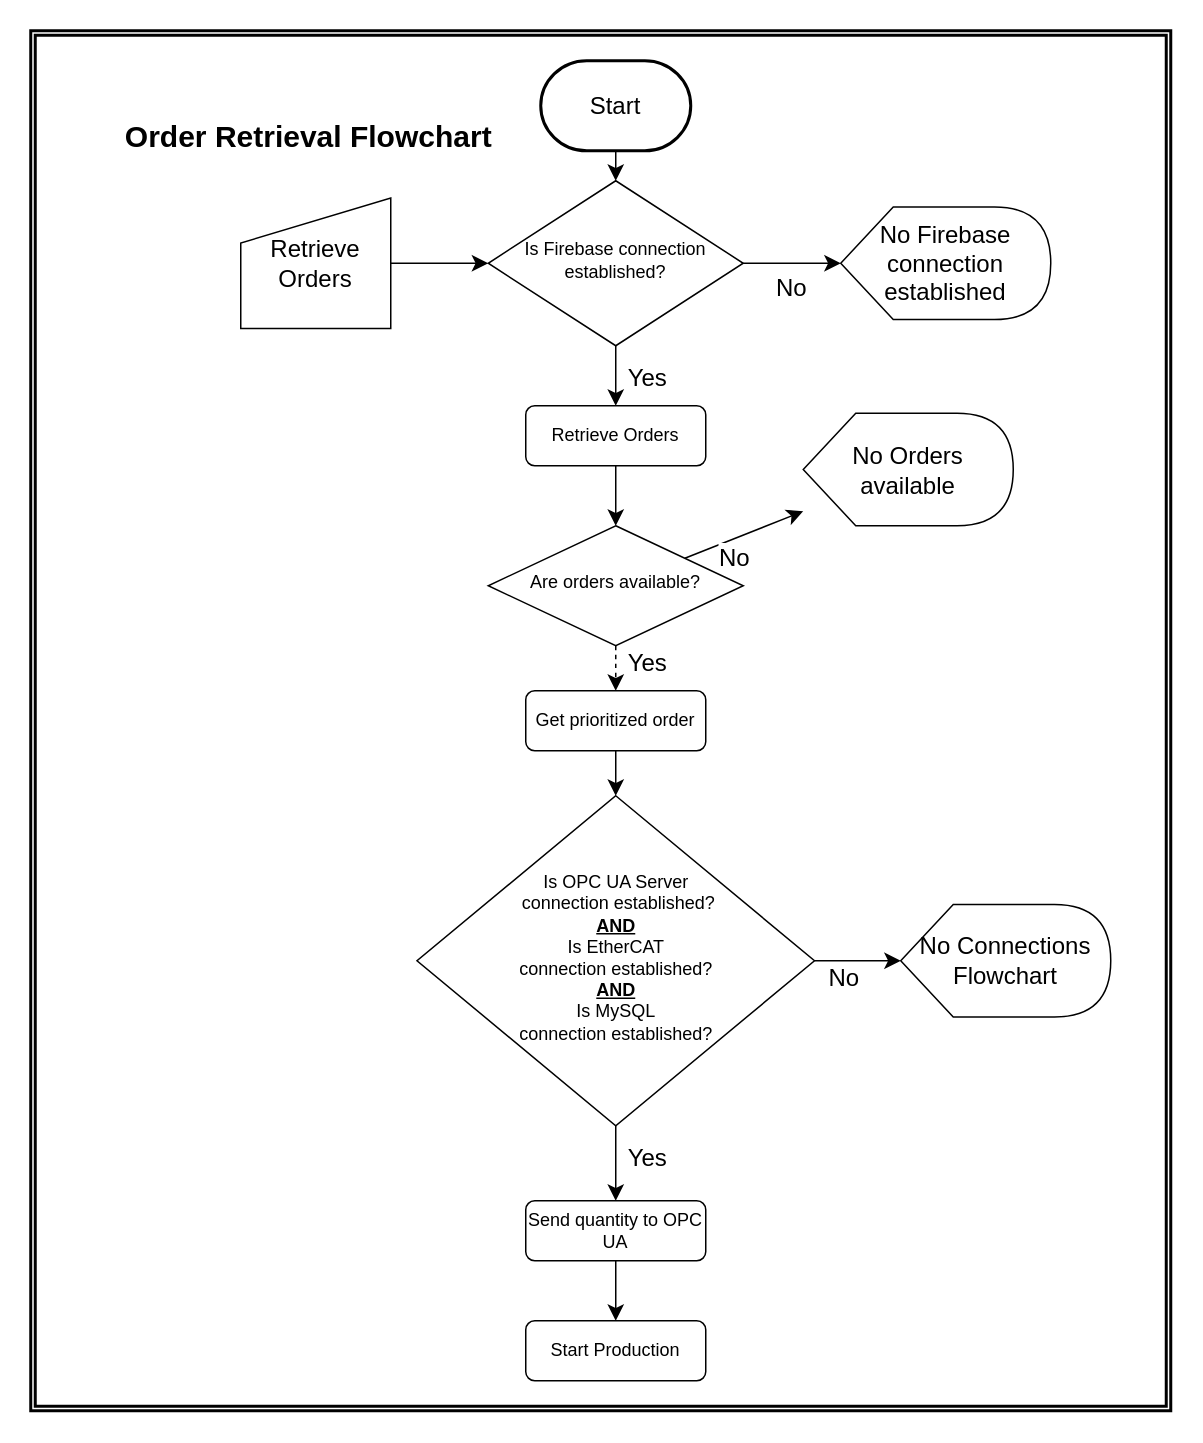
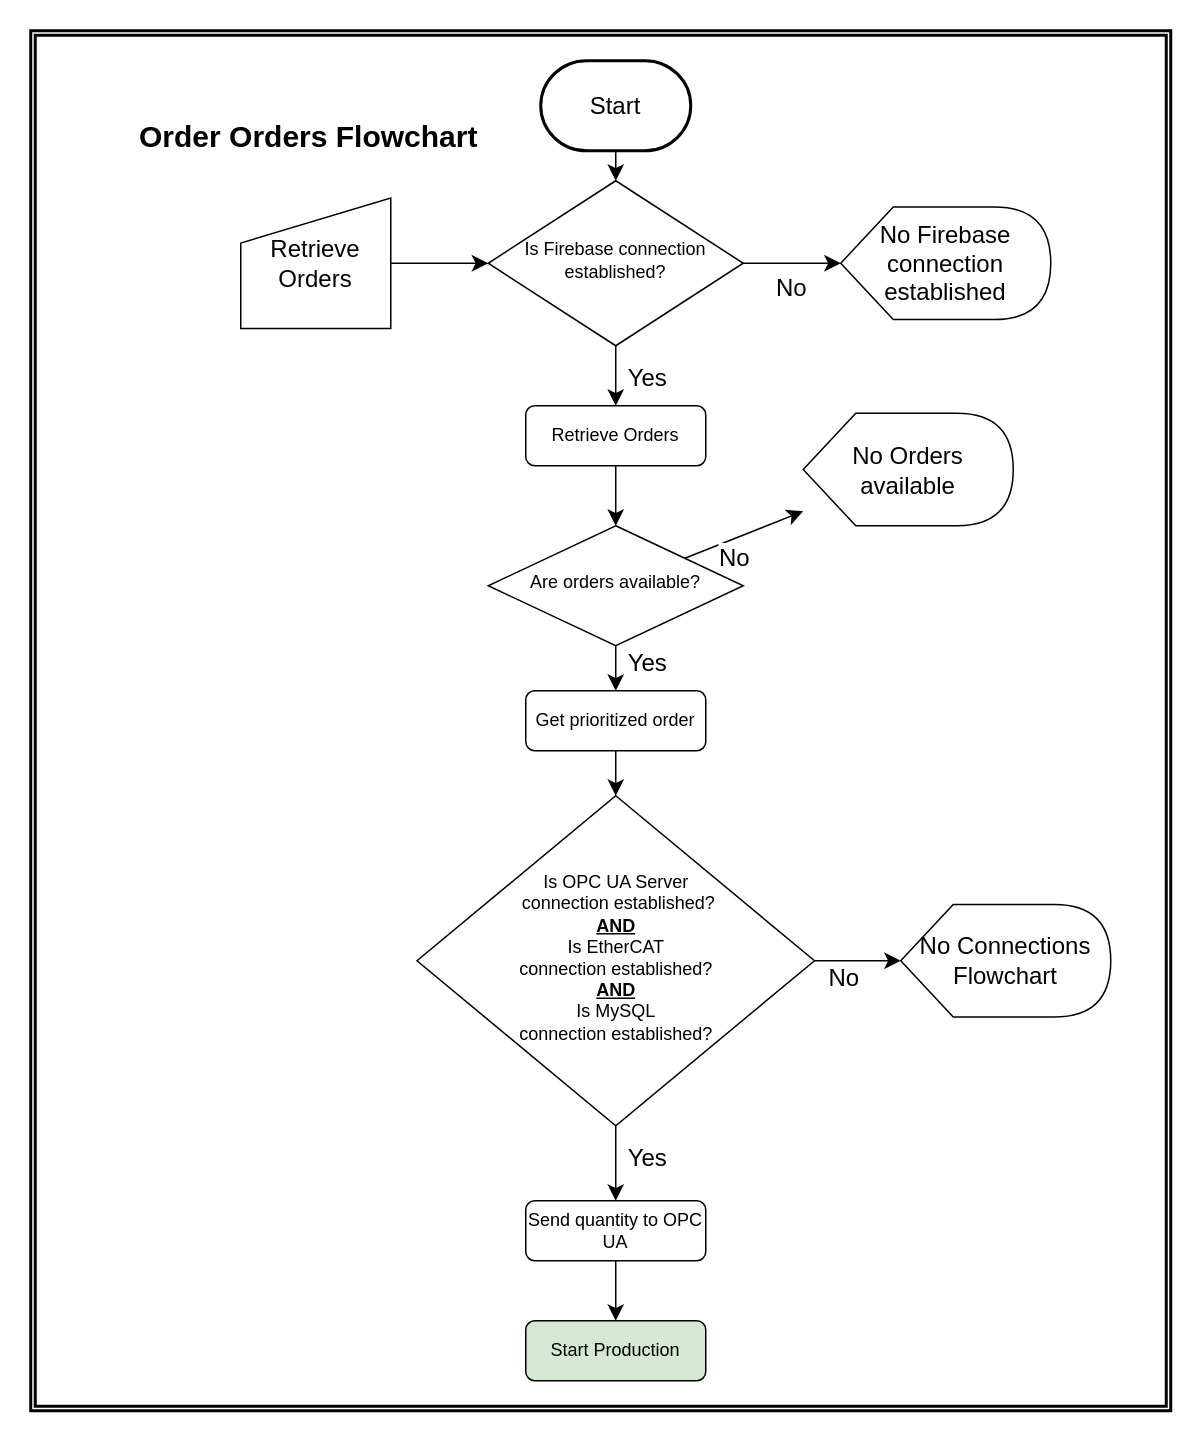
- <mxCell id="30" value="Order Retrieval Flowchart" style="text;html=1;align=center;verticalAlign=middle;resizable=0;points=[];autosize=1;strokeColor=none;fillColor=none;fontSize=20;fontStyle=1" vertex="1" parent="1"><mxGeometry x="70" y="70" width="270" height="40" as="geometry" /></mxCell>
+ <mxCell id="30" value="Order Orders Flowchart" style="text;html=1;align=center;verticalAlign=middle;resizable=0;points=[];autosize=1;strokeColor=none;fillColor=none;fontSize=20;fontStyle=1" vertex="1" parent="1"><mxGeometry x="70" y="70" width="270" height="40" as="geometry" /></mxCell>
- <mxCell id="10" style="edgeStyle=none;curved=1;rounded=0;orthogonalLoop=1;jettySize=auto;html=1;exitX=0.5;exitY=1;exitDx=0;exitDy=0;entryX=0.5;entryY=0;entryDx=0;entryDy=0;fontSize=12;startSize=8;endSize=8;dashed=1;" edge="1" parent="1" source="14" target="16"><mxGeometry relative="1" as="geometry" /></mxCell>
+ <mxCell id="10" style="edgeStyle=none;curved=1;rounded=0;orthogonalLoop=1;jettySize=auto;html=1;exitX=0.5;exitY=1;exitDx=0;exitDy=0;entryX=0.5;entryY=0;entryDx=0;entryDy=0;fontSize=12;startSize=8;endSize=8;" edge="1" parent="1" source="14" target="16"><mxGeometry relative="1" as="geometry" /></mxCell>
- <mxCell id="29" value="Start Production" style="rounded=1;whiteSpace=wrap;html=1;fontSize=12;glass=0;strokeWidth=1;shadow=0;" vertex="1" parent="1"><mxGeometry x="350" y="880" width="120" height="40" as="geometry" /></mxCell>
+ <mxCell id="29" value="Start Production" style="rounded=1;whiteSpace=wrap;html=1;fontSize=12;glass=0;strokeWidth=1;shadow=0;fillColor=#d5e8d4;" vertex="1" parent="1"><mxGeometry x="350" y="880" width="120" height="40" as="geometry" /></mxCell>
